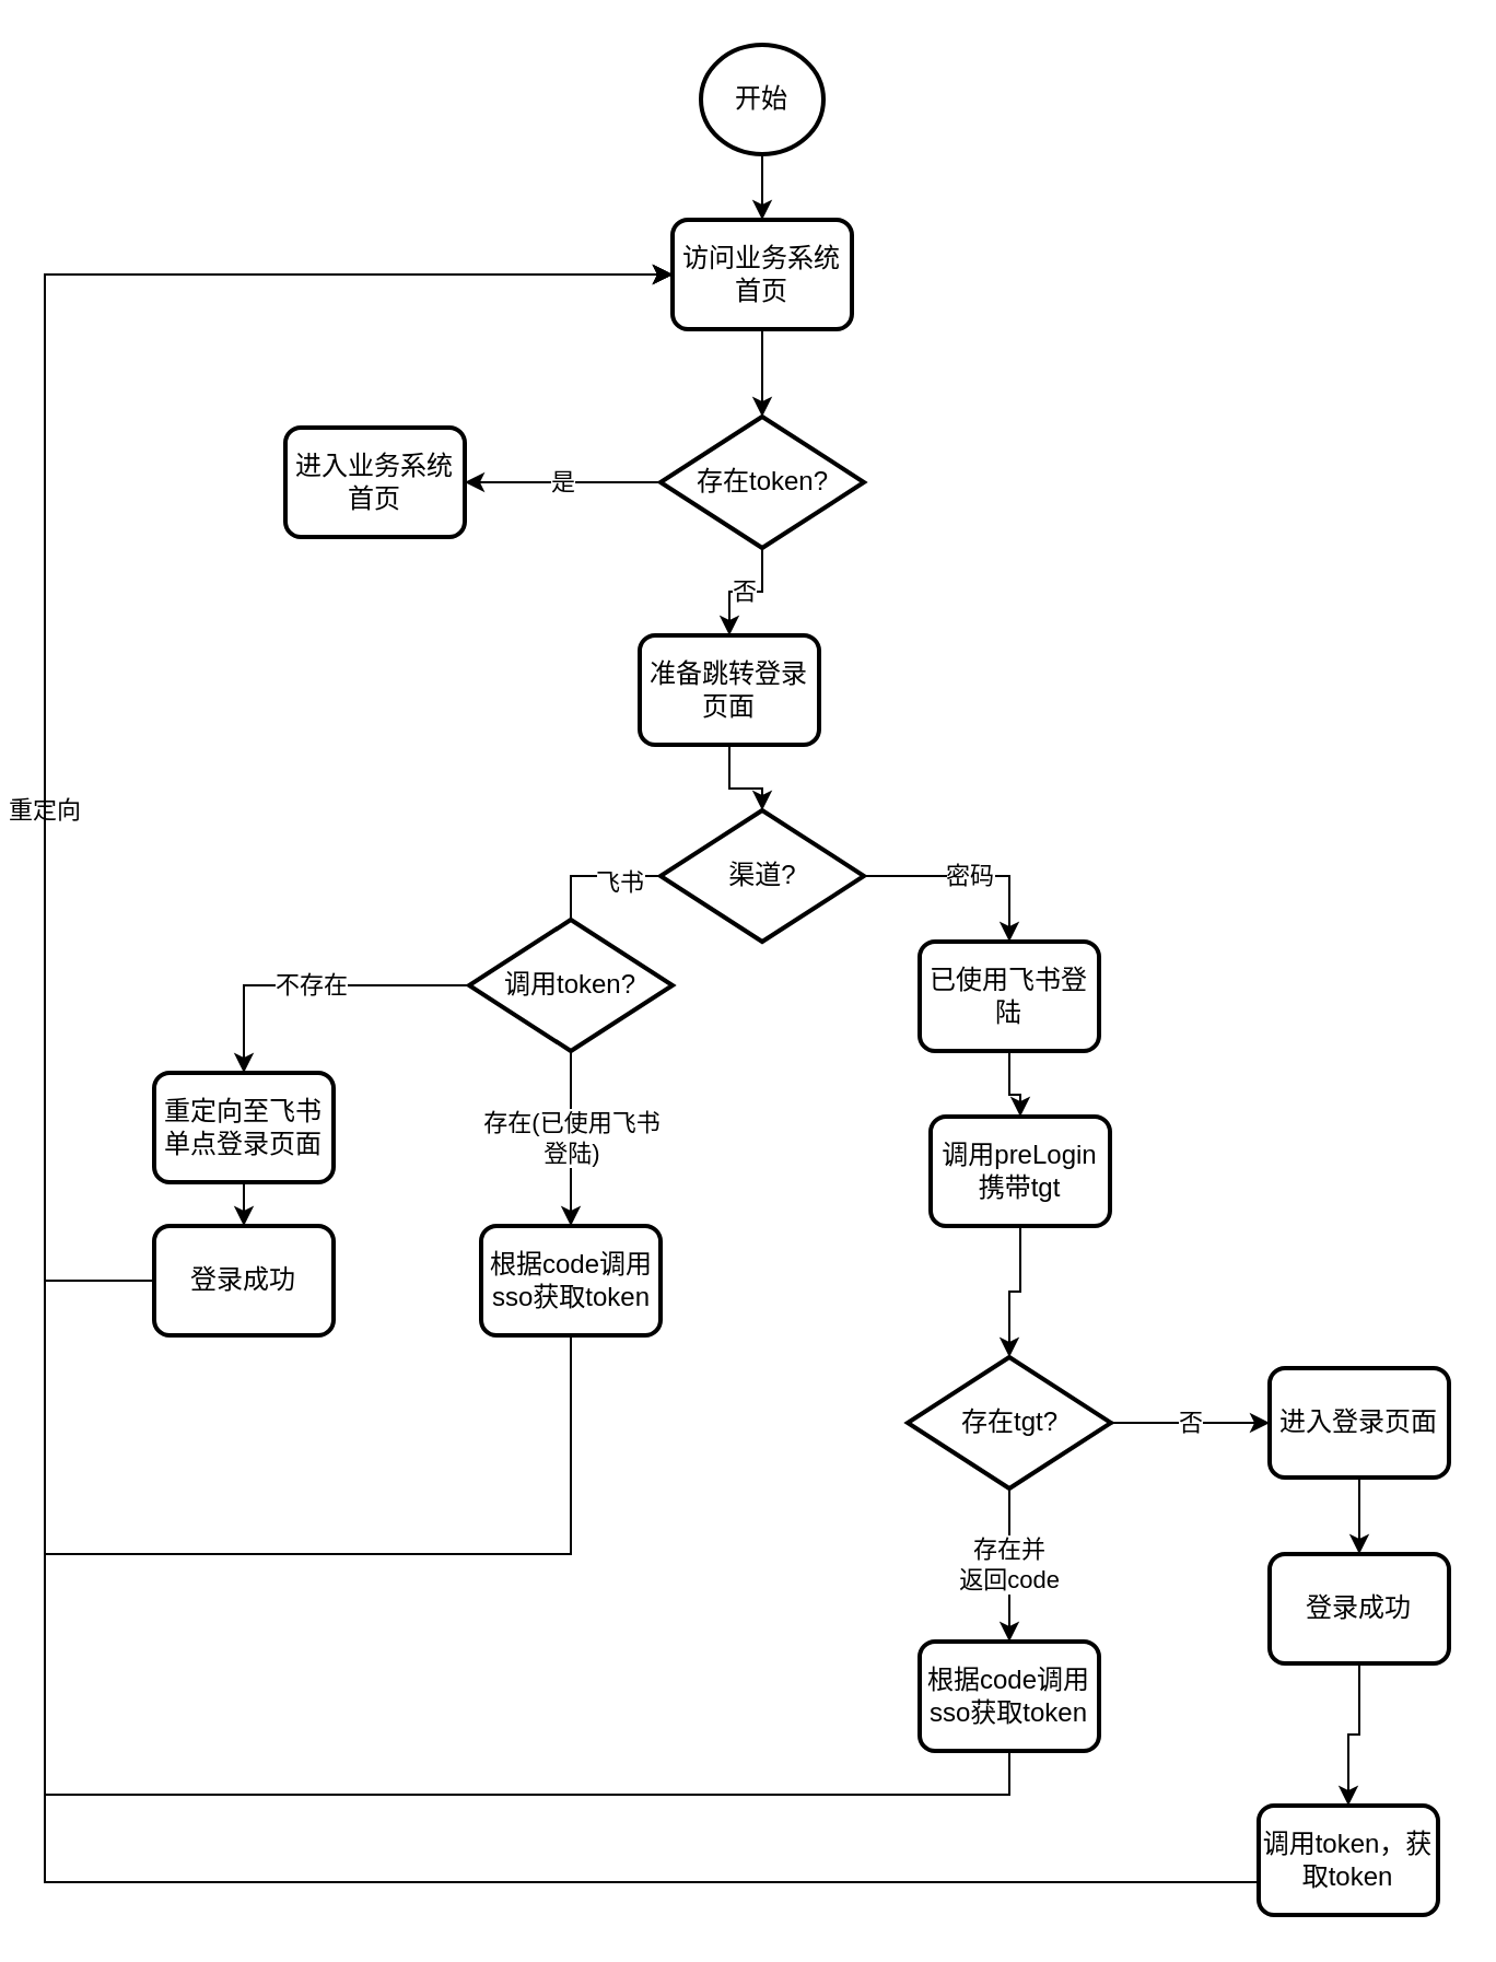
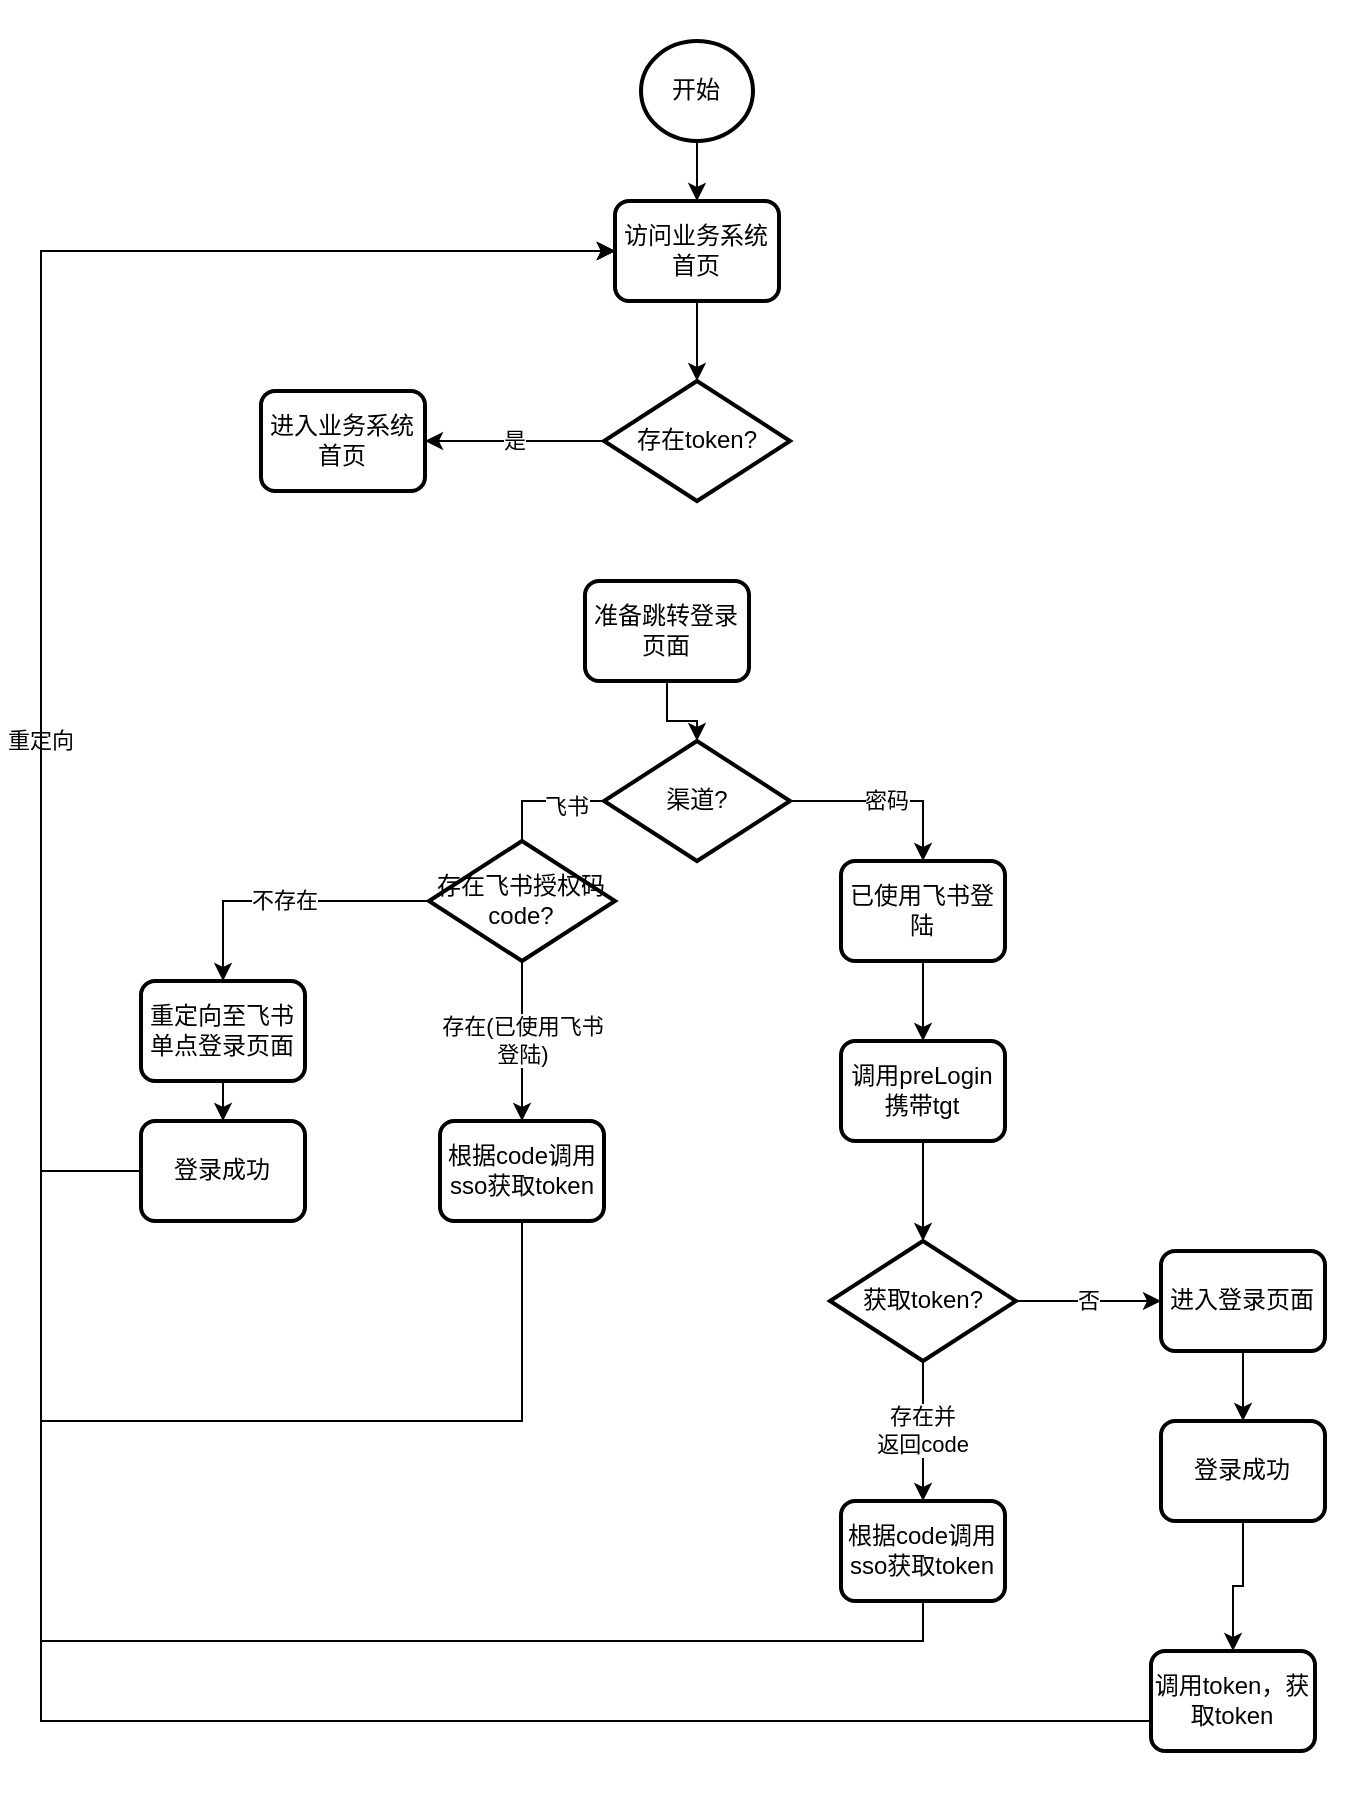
- <mxCell id="7" value="否" style="edgeStyle=orthogonalEdgeStyle;rounded=0;orthogonalLoop=1;jettySize=auto;html=1;exitX=0.5;exitY=1;exitDx=0;exitDy=0;exitPerimeter=0;" parent="1" source="8" target="11" edge="1"><mxGeometry relative="1" as="geometry" /></mxCell>
- <mxCell id="19" value="调用token?" style="strokeWidth=2;html=1;shape=mxgraph.flowchart.decision;whiteSpace=wrap;" parent="1" vertex="1"><mxGeometry x="214" y="420" width="93" height="60" as="geometry" /></mxCell>
+ <mxCell id="19" value="存在飞书授权码code?" style="strokeWidth=2;html=1;shape=mxgraph.flowchart.decision;whiteSpace=wrap;" parent="1" vertex="1"><mxGeometry x="214" y="420" width="93" height="60" as="geometry" /></mxCell>
- <mxCell id="28" value="调用preLogin&lt;br&gt;携带tgt" style="rounded=1;whiteSpace=wrap;html=1;absoluteArcSize=1;arcSize=14;strokeWidth=2;" parent="1" vertex="1"><mxGeometry x="425" y="510" width="82" height="50" as="geometry" /></mxCell>
+ <mxCell id="28" value="调用preLogin&lt;br&gt;携带tgt" style="rounded=1;whiteSpace=wrap;html=1;absoluteArcSize=1;arcSize=14;strokeWidth=2;" parent="1" vertex="1"><mxGeometry x="420" y="520" width="82" height="50" as="geometry" /></mxCell>
- <mxCell id="31" value="存在tgt?" style="strokeWidth=2;html=1;shape=mxgraph.flowchart.decision;whiteSpace=wrap;" parent="1" vertex="1"><mxGeometry x="414.5" y="620" width="93" height="60" as="geometry" /></mxCell>
+ <mxCell id="31" value="获取token?" style="strokeWidth=2;html=1;shape=mxgraph.flowchart.decision;whiteSpace=wrap;" parent="1" vertex="1"><mxGeometry x="414.5" y="620" width="93" height="60" as="geometry" /></mxCell>
